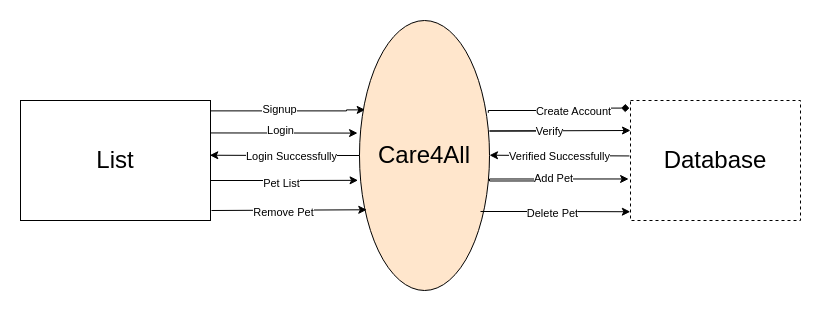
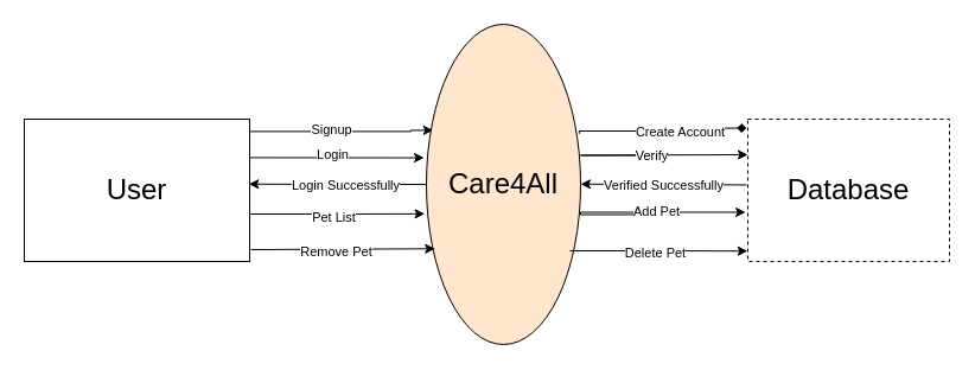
- <mxCell id="4" value="&lt;font style=&quot;font-size: 24px;&quot;&gt;List&lt;/font&gt;" style="whiteSpace=wrap;html=1;" vertex="1" parent="1"><mxGeometry x="20" y="100" width="190" height="120" as="geometry" /></mxCell>
+ <mxCell id="4" value="&lt;font style=&quot;font-size: 24px;&quot;&gt;User&lt;/font&gt;" style="whiteSpace=wrap;html=1;" vertex="1" parent="1"><mxGeometry x="20" y="100" width="190" height="120" as="geometry" /></mxCell>
